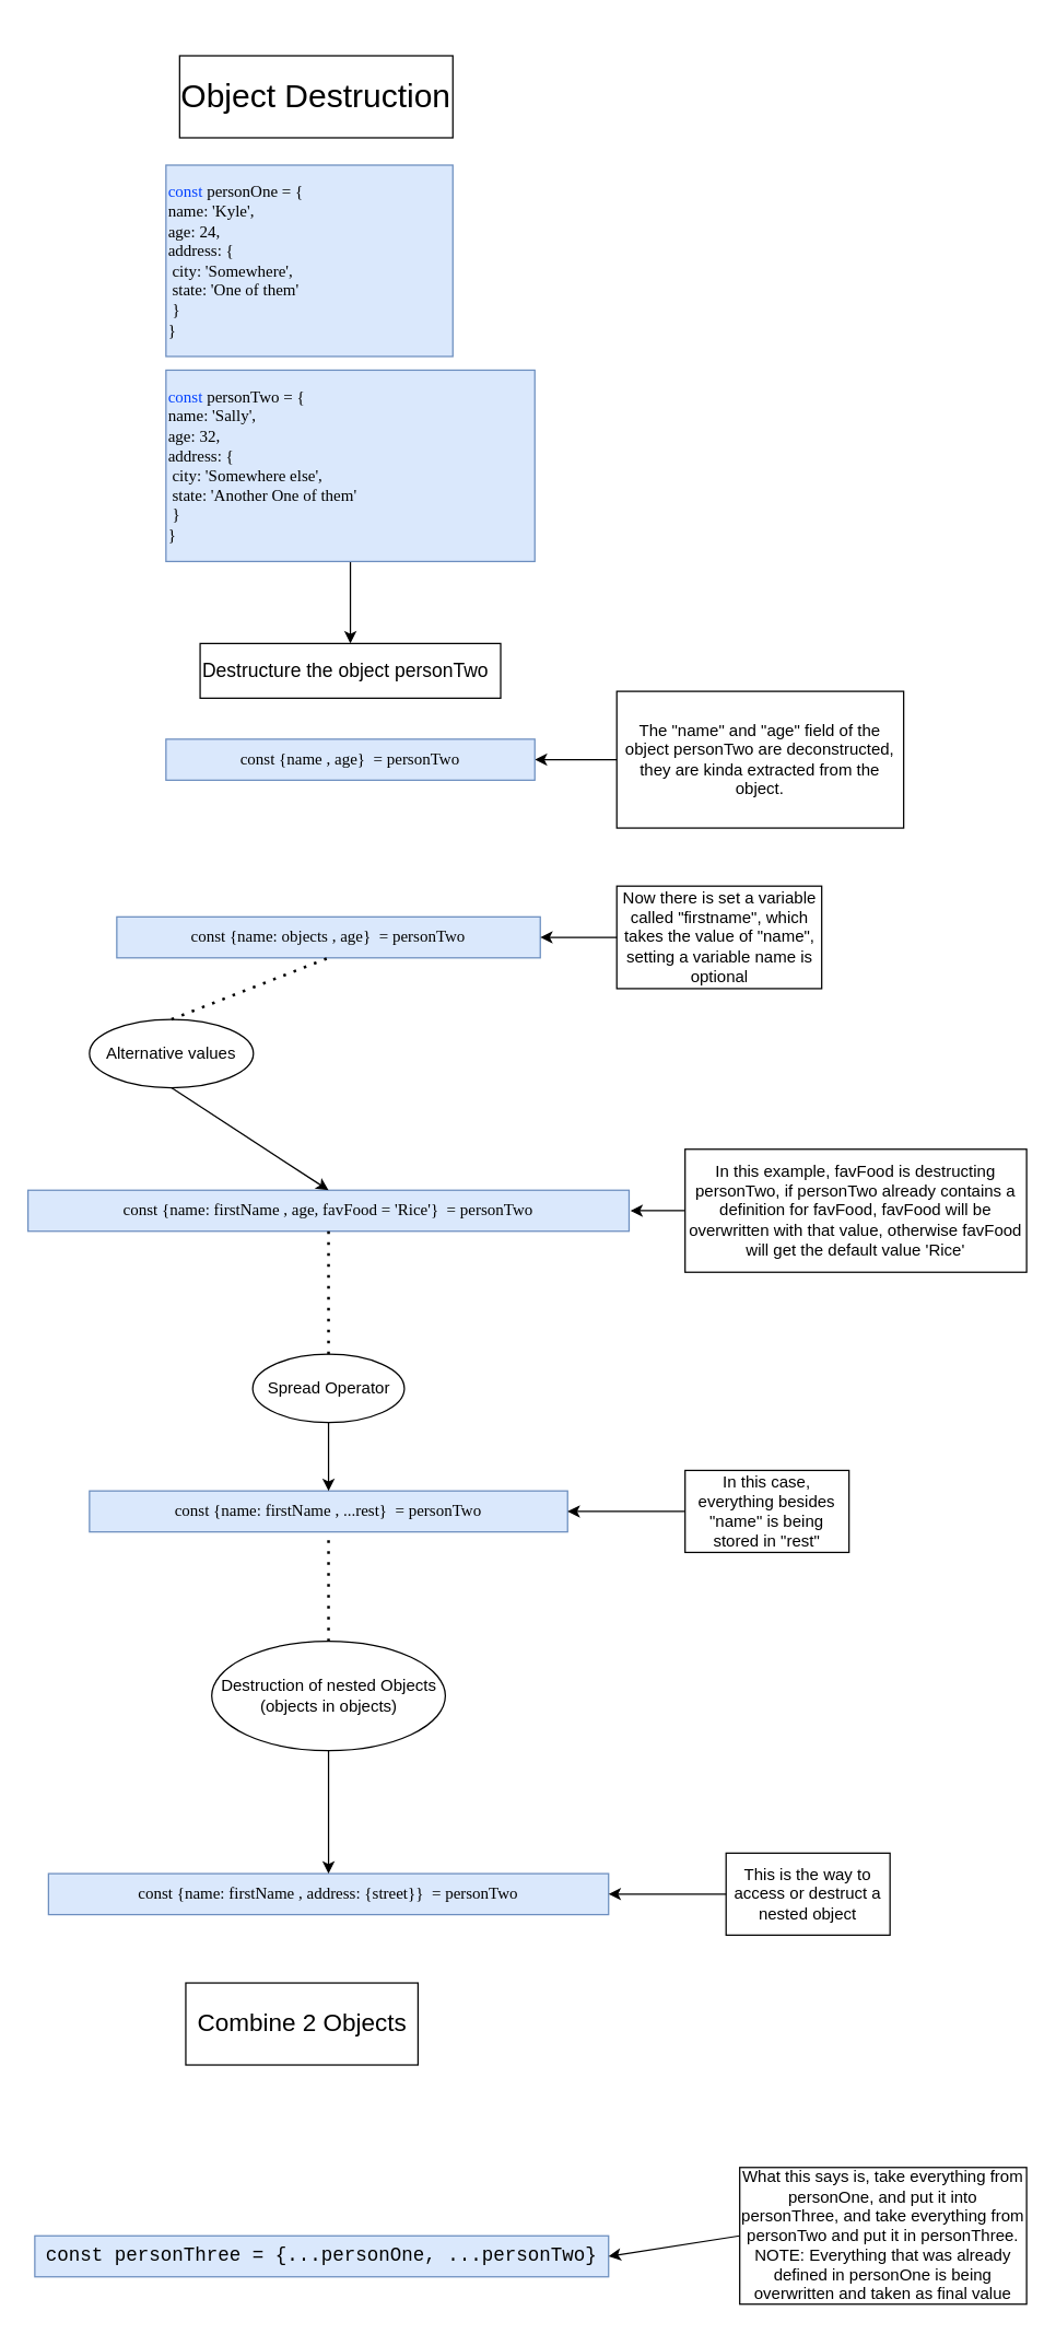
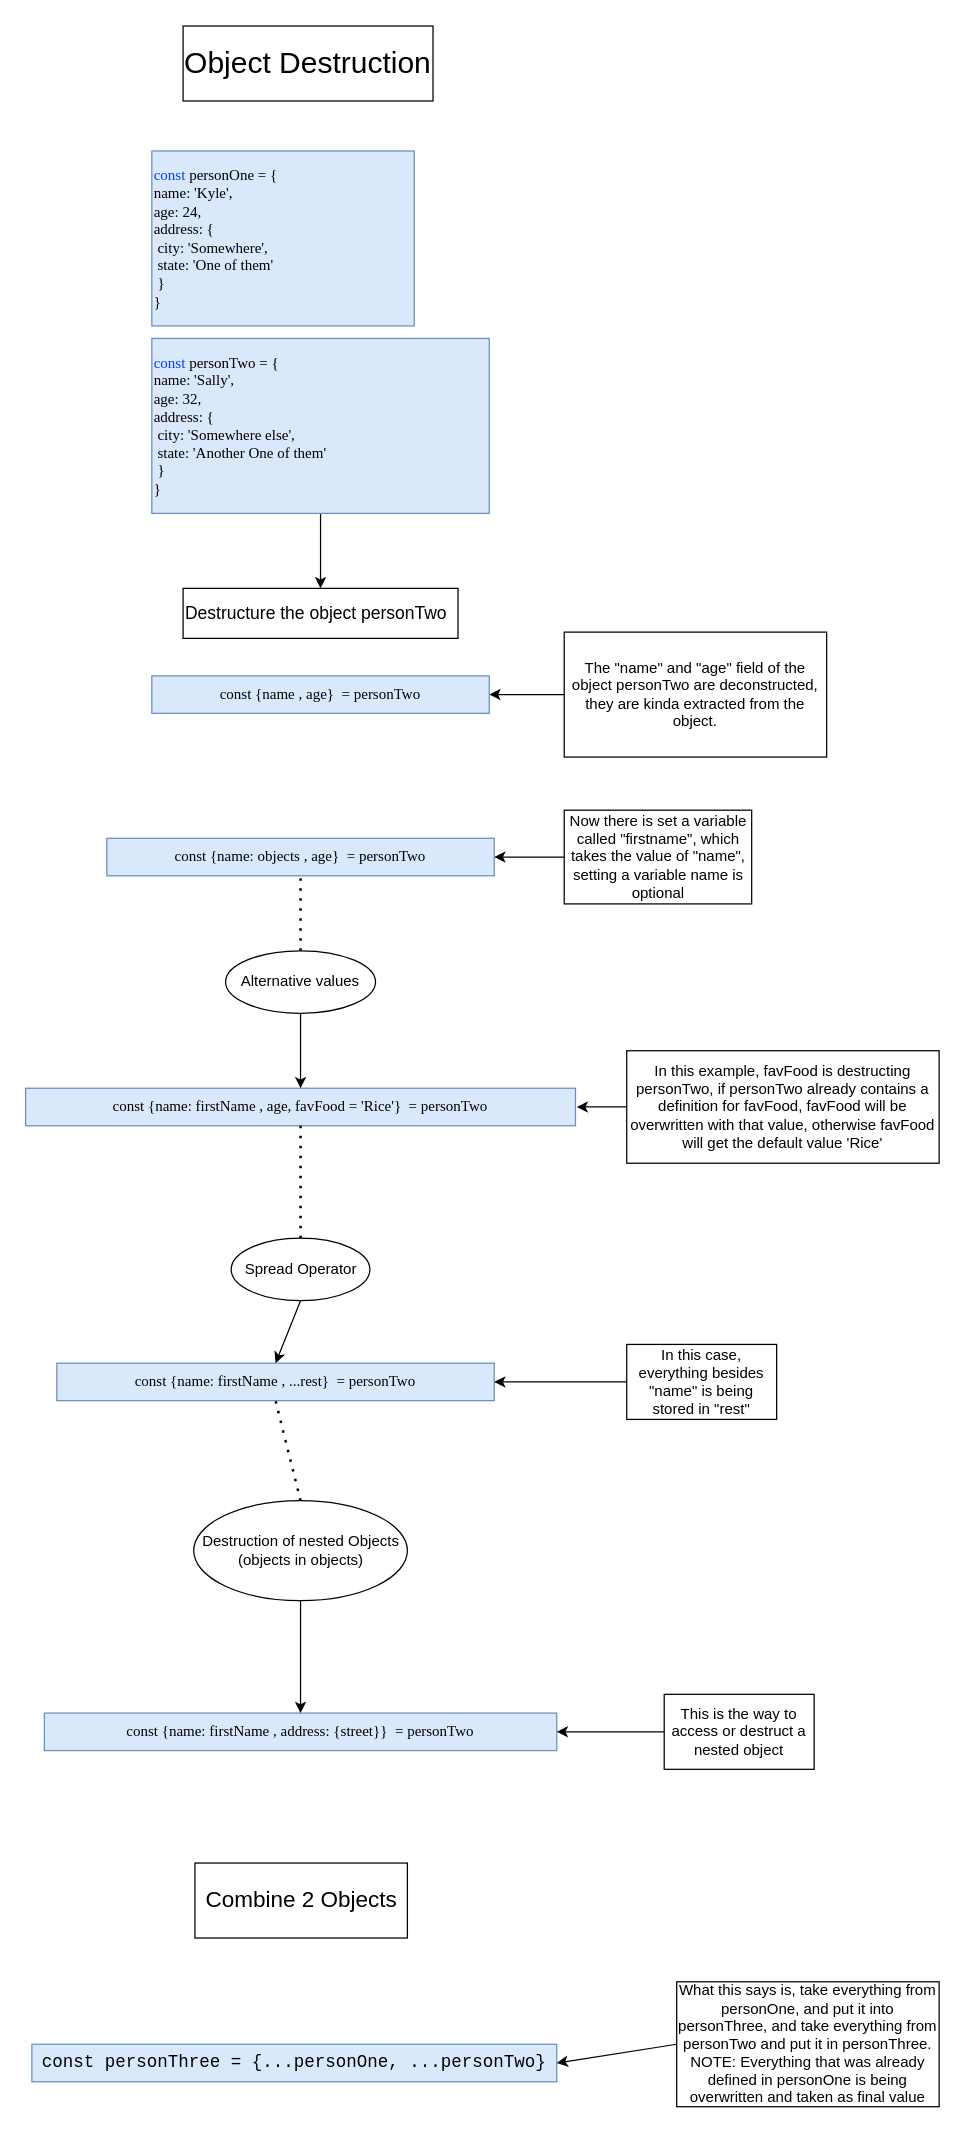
- <mxCell id="4" value="&lt;font style=&quot;font-size: 24px;&quot;&gt;Object Destruction&lt;/font&gt;" style="rounded=0;whiteSpace=wrap;html=1;" vertex="1" parent="1"><mxGeometry x="131" y="40" width="200" height="60" as="geometry" /></mxCell>
+ <mxCell id="4" value="&lt;font style=&quot;font-size: 24px;&quot;&gt;Object Destruction&lt;/font&gt;" style="rounded=0;whiteSpace=wrap;html=1;" vertex="1" parent="1"><mxGeometry x="146" y="20" width="200" height="60" as="geometry" /></mxCell>
- <mxCell id="15" value="Alternative values" style="ellipse;whiteSpace=wrap;html=1;" vertex="1" parent="1"><mxGeometry x="65" y="745" width="120" height="50" as="geometry" /></mxCell>
+ <mxCell id="15" value="Alternative values" style="ellipse;whiteSpace=wrap;html=1;" vertex="1" parent="1"><mxGeometry x="180" y="760" width="120" height="50" as="geometry" /></mxCell>
- <mxCell id="21" value="&lt;font face=&quot;Lucida Console&quot;&gt;const {name: firstName , ...rest}&amp;nbsp; = personTwo&lt;/font&gt;" style="text;html=1;strokeColor=#6c8ebf;fillColor=#dae8fc;align=center;verticalAlign=middle;whiteSpace=wrap;rounded=0;" vertex="1" parent="1"><mxGeometry x="65" y="1090" width="350" height="30" as="geometry" /></mxCell>
+ <mxCell id="21" value="&lt;font face=&quot;Lucida Console&quot;&gt;const {name: firstName , ...rest}&amp;nbsp; = personTwo&lt;/font&gt;" style="text;html=1;strokeColor=#6c8ebf;fillColor=#dae8fc;align=center;verticalAlign=middle;whiteSpace=wrap;rounded=0;" vertex="1" parent="1"><mxGeometry x="45" y="1090" width="350" height="30" as="geometry" /></mxCell>
- <mxCell id="33" value="&lt;font style=&quot;font-size: 18px;&quot;&gt;Combine 2 Objects&lt;/font&gt;" style="rounded=0;whiteSpace=wrap;html=1;" vertex="1" parent="1"><mxGeometry x="135.5" y="1450" width="170" height="60" as="geometry" /></mxCell>
+ <mxCell id="33" value="&lt;font style=&quot;font-size: 18px;&quot;&gt;Combine 2 Objects&lt;/font&gt;" style="rounded=0;whiteSpace=wrap;html=1;" vertex="1" parent="1"><mxGeometry x="155.5" y="1490" width="170" height="60" as="geometry" /></mxCell>
